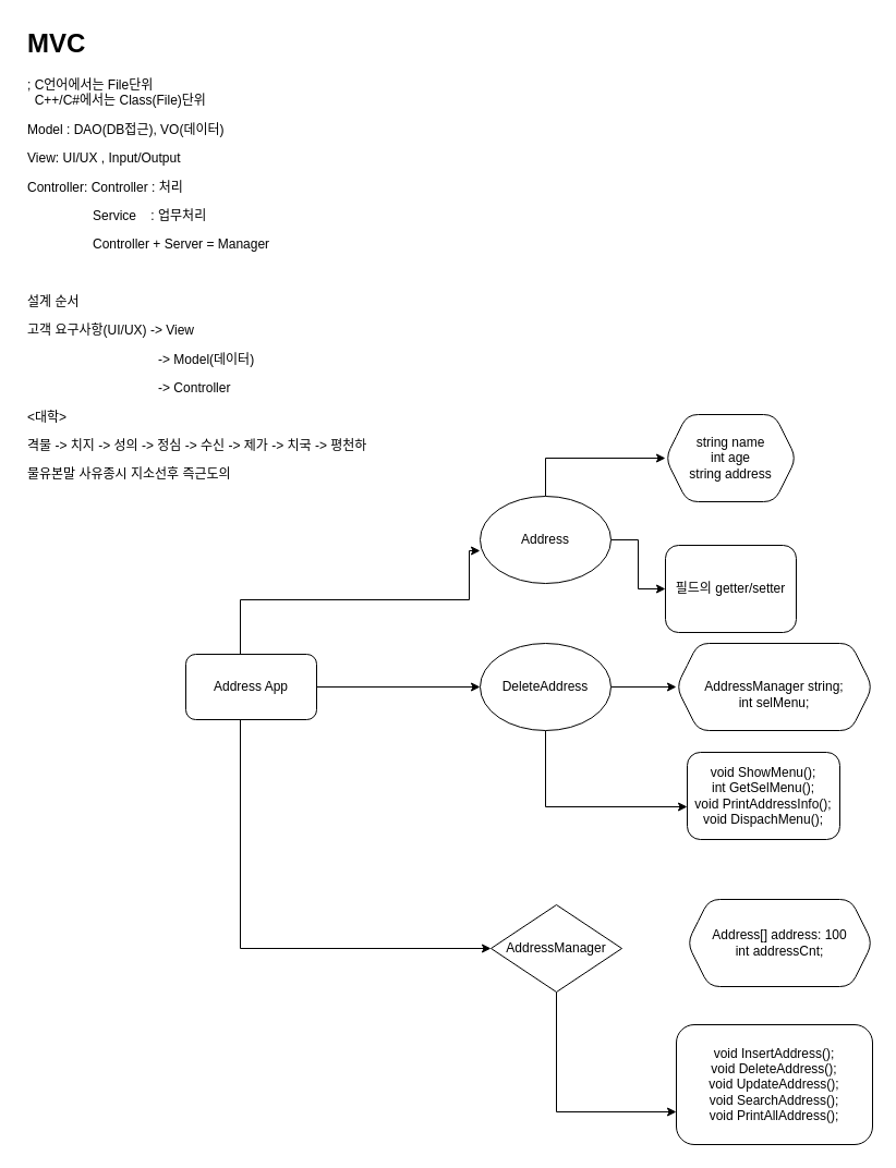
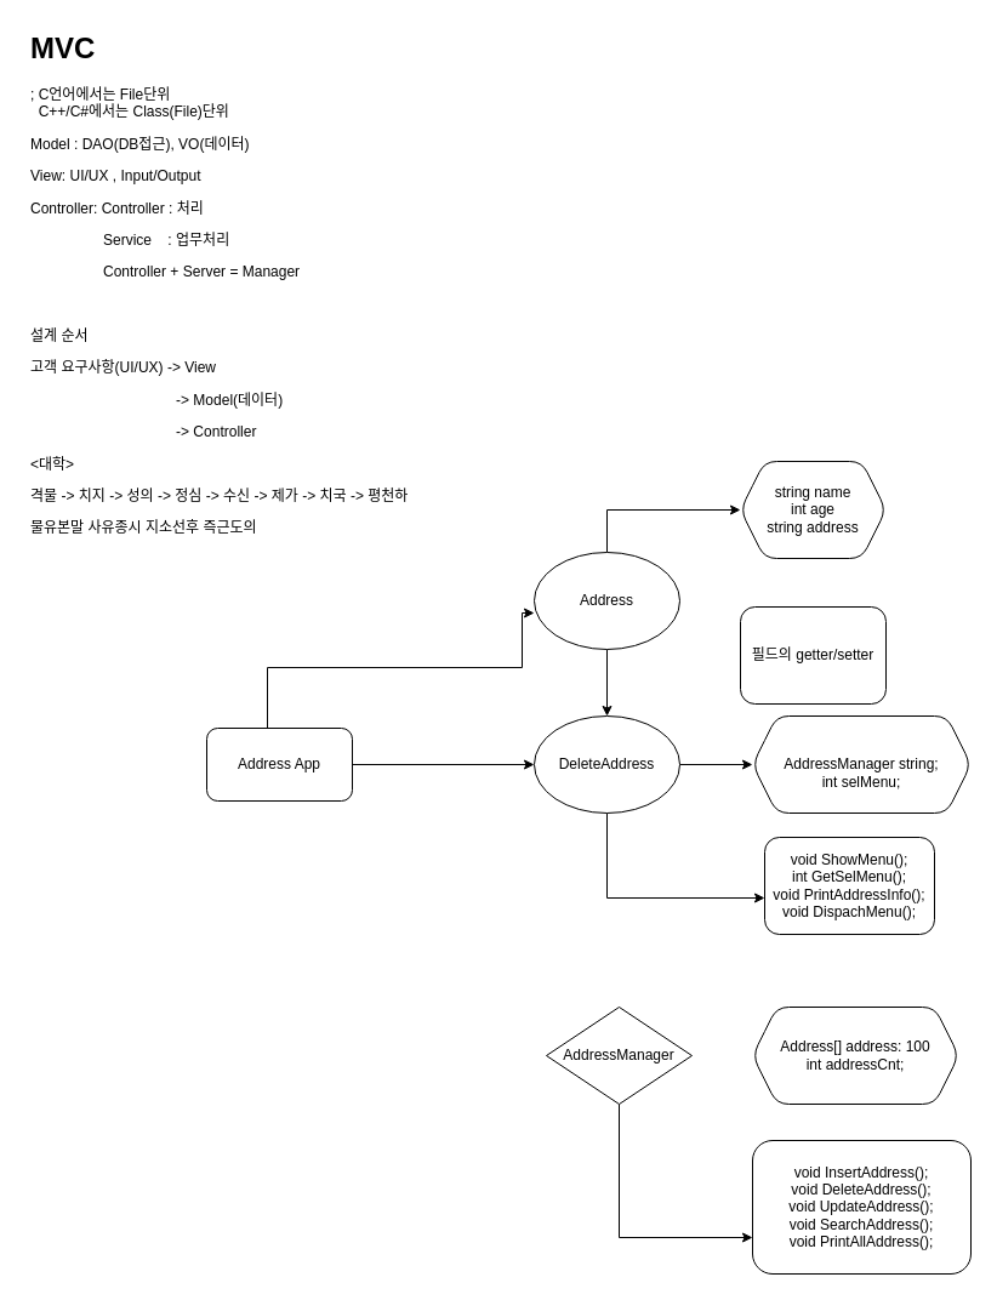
- <mxCell id="7" value="" style="edgeStyle=orthogonalEdgeStyle;rounded=0;orthogonalLoop=1;jettySize=auto;html=1;" edge="1" parent="1" source="9" target="15"><mxGeometry relative="1" as="geometry" /></mxCell>
+ <mxCell id="7" value="" style="edgeStyle=orthogonalEdgeStyle;rounded=0;orthogonalLoop=1;jettySize=auto;html=1;" edge="1" parent="1" source="9" target="12"><mxGeometry relative="1" as="geometry" /></mxCell>
- <mxCell id="19" value="&lt;span&gt;Address[] address: 100&lt;br&gt;int addressCnt;&lt;br&gt;&lt;/span&gt;" style="shape=hexagon;perimeter=hexagonPerimeter2;whiteSpace=wrap;html=1;fixedSize=1;rounded=1;" vertex="1" parent="1"><mxGeometry x="630" y="825" width="170" height="80" as="geometry" /></mxCell>
+ <mxCell id="19" value="&lt;span&gt;Address[] address: 100&lt;br&gt;int addressCnt;&lt;br&gt;&lt;/span&gt;" style="shape=hexagon;perimeter=hexagonPerimeter2;whiteSpace=wrap;html=1;fixedSize=1;rounded=1;" vertex="1" parent="1"><mxGeometry x="620" y="830" width="170" height="80" as="geometry" /></mxCell>
- <mxCell id="5" value="" style="edgeStyle=orthogonalEdgeStyle;rounded=0;orthogonalLoop=1;jettySize=auto;html=1;" edge="1" parent="1" source="6" target="14"><mxGeometry relative="1" as="geometry"><Array as="points"><mxPoint x="220" y="870" /></Array></mxGeometry></mxCell>
